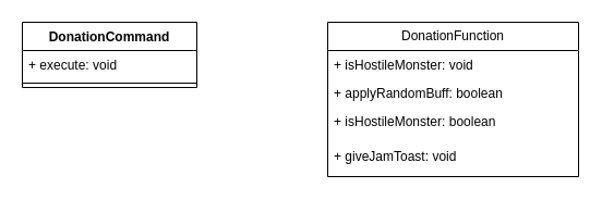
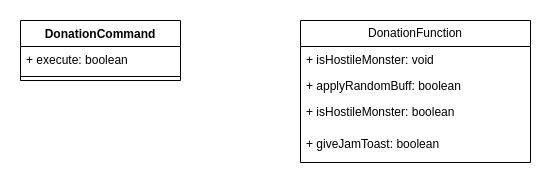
- <mxCell id="3" value="+ execute: void" style="text;strokeColor=none;fillColor=none;align=left;verticalAlign=top;spacingLeft=4;spacingRight=4;overflow=hidden;rotatable=0;points=[[0,0.5],[1,0.5]];portConstraint=eastwest;whiteSpace=wrap;html=1;" vertex="1" parent="2"><mxGeometry y="26" width="160" height="26" as="geometry" /></mxCell>
+ <mxCell id="3" value="+ execute: boolean" style="text;strokeColor=none;fillColor=none;align=left;verticalAlign=top;spacingLeft=4;spacingRight=4;overflow=hidden;rotatable=0;points=[[0,0.5],[1,0.5]];portConstraint=eastwest;whiteSpace=wrap;html=1;" vertex="1" parent="2"><mxGeometry y="26" width="160" height="26" as="geometry" /></mxCell>
- <mxCell id="9" value="+ giveJamToast: void" style="text;strokeColor=none;fillColor=none;align=left;verticalAlign=top;spacingLeft=4;spacingRight=4;overflow=hidden;rotatable=0;points=[[0,0.5],[1,0.5]];portConstraint=eastwest;whiteSpace=wrap;html=1;" vertex="1" parent="5"><mxGeometry y="110" width="230" height="32" as="geometry" /></mxCell>
+ <mxCell id="9" value="+ giveJamToast: boolean" style="text;strokeColor=none;fillColor=none;align=left;verticalAlign=top;spacingLeft=4;spacingRight=4;overflow=hidden;rotatable=0;points=[[0,0.5],[1,0.5]];portConstraint=eastwest;whiteSpace=wrap;html=1;" vertex="1" parent="5"><mxGeometry y="110" width="230" height="32" as="geometry" /></mxCell>
